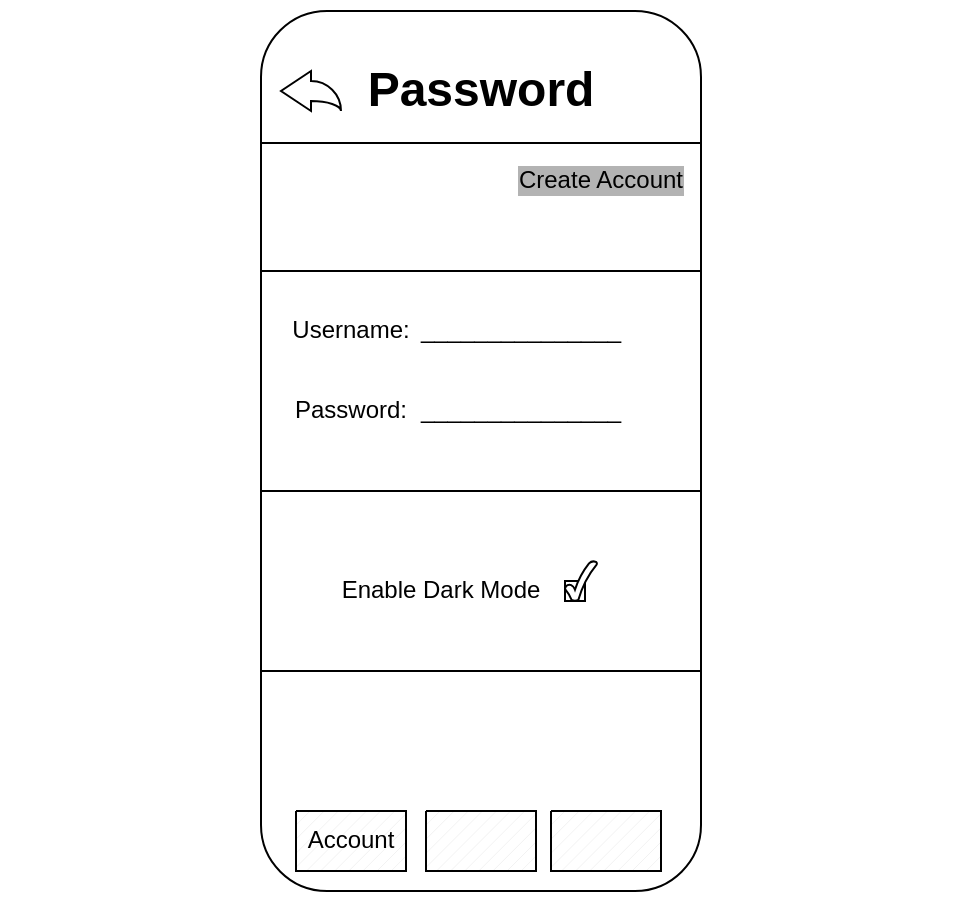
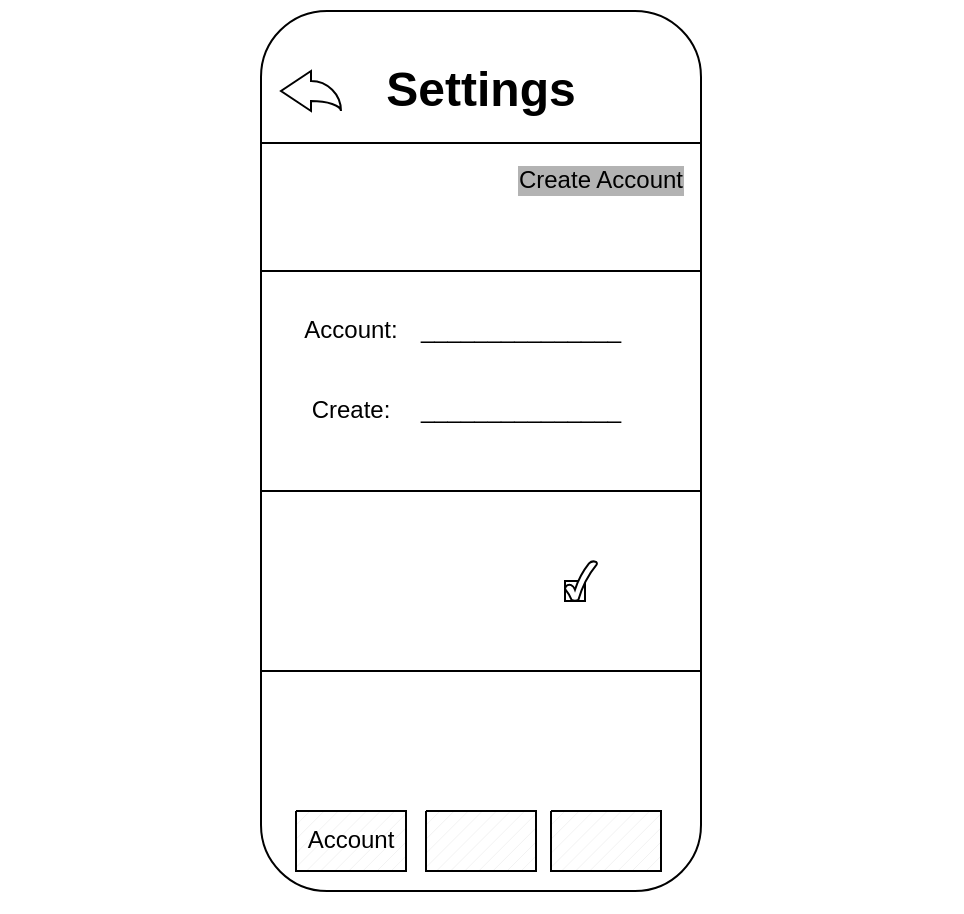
- <mxCell id="5" value="&lt;h1&gt;Password&lt;/h1&gt;" style="text;html=1;resizable=0;autosize=1;align=center;verticalAlign=middle;points=[];fillColor=none;strokeColor=none;rounded=0;fontColor=default;" vertex="1" parent="1"><mxGeometry x="185" y="20" width="110" height="50" as="geometry" /></mxCell>
+ <mxCell id="5" value="&lt;h1&gt;Settings&lt;/h1&gt;" style="text;html=1;resizable=0;autosize=1;align=center;verticalAlign=middle;points=[];fillColor=none;strokeColor=none;rounded=0;fontColor=default;" vertex="1" parent="1"><mxGeometry x="185" y="20" width="110" height="50" as="geometry" /></mxCell>
- <mxCell id="8" value="Username:" style="text;html=1;resizable=0;autosize=1;align=center;verticalAlign=middle;points=[];fillColor=none;strokeColor=none;rounded=0;labelBackgroundColor=none;fontColor=default;" vertex="1" parent="1"><mxGeometry x="140" y="155" width="70" height="20" as="geometry" /></mxCell>
+ <mxCell id="8" value="Account:" style="text;html=1;resizable=0;autosize=1;align=center;verticalAlign=middle;points=[];fillColor=none;strokeColor=none;rounded=0;labelBackgroundColor=none;fontColor=default;" vertex="1" parent="1"><mxGeometry x="140" y="155" width="70" height="20" as="geometry" /></mxCell>
- <mxCell id="9" value="Password:" style="text;html=1;resizable=0;autosize=1;align=center;verticalAlign=middle;points=[];fillColor=none;strokeColor=none;rounded=0;labelBackgroundColor=none;fontColor=default;" vertex="1" parent="1"><mxGeometry x="140" y="195" width="70" height="20" as="geometry" /></mxCell>
+ <mxCell id="9" value="Create:" style="text;html=1;resizable=0;autosize=1;align=center;verticalAlign=middle;points=[];fillColor=none;strokeColor=none;rounded=0;labelBackgroundColor=none;fontColor=default;" vertex="1" parent="1"><mxGeometry x="140" y="195" width="70" height="20" as="geometry" /></mxCell>
- <mxCell id="13" value="Enable Dark Mode" style="text;html=1;resizable=0;autosize=1;align=center;verticalAlign=middle;points=[];fillColor=none;strokeColor=none;rounded=0;labelBackgroundColor=none;fontColor=default;" vertex="1" parent="1"><mxGeometry x="165" y="285" width="110" height="20" as="geometry" /></mxCell>
